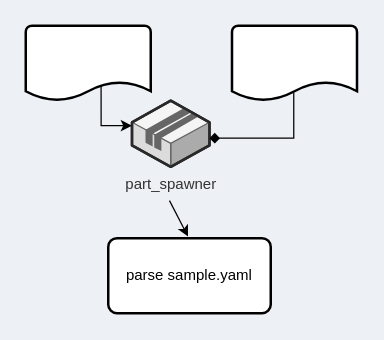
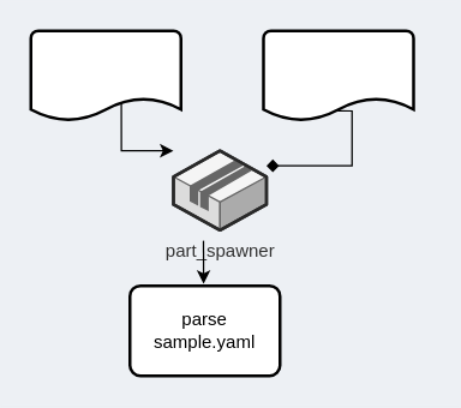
- <mxCell id="6" value="&lt;div style=&quot;font-size: 11px;&quot;&gt;global_config.yaml&lt;/div&gt;" style="strokeWidth=2;html=1;shape=mxgraph.flowchart.document2;whiteSpace=wrap;size=0.25;shadow=0;sketch=0;fontColor=#FFFFFF;fontSize=11;" vertex="1" parent="1"><mxGeometry x="185" y="20" width="100" height="60" as="geometry" /></mxCell>
+ <mxCell id="6" value="&lt;div style=&quot;font-size: 11px;&quot;&gt;global_config.yaml&lt;/div&gt;" style="strokeWidth=2;html=1;shape=mxgraph.flowchart.document2;whiteSpace=wrap;size=0.25;shadow=0;sketch=0;fontColor=#FFFFFF;fontSize=11;" vertex="1" parent="1"><mxGeometry x="175" y="20" width="100" height="60" as="geometry" /></mxCell>
- <mxCell id="2" value="part_spawner" style="verticalLabelPosition=bottom;html=1;verticalAlign=top;strokeWidth=1;align=center;outlineConnect=0;dashed=0;outlineConnect=0;shape=mxgraph.aws3d.application2;fillColor=#f5f5f5;strokeColor=#666666;aspect=fixed;shadow=0;sketch=0;fontColor=#333333;" vertex="1" parent="1"><mxGeometry x="105" y="80" width="62" height="53" as="geometry" /></mxCell>
+ <mxCell id="2" value="part_spawner" style="verticalLabelPosition=bottom;html=1;verticalAlign=top;strokeWidth=1;align=center;outlineConnect=0;dashed=0;outlineConnect=0;shape=mxgraph.aws3d.application2;fillColor=#f5f5f5;strokeColor=#666666;aspect=fixed;shadow=0;sketch=0;fontColor=#333333;" vertex="1" parent="1"><mxGeometry x="115" y="100" width="62" height="53" as="geometry" /></mxCell>
- <mxCell id="3" value="&lt;div&gt;parse sample.yaml&lt;/div&gt;" style="rounded=1;whiteSpace=wrap;html=1;absoluteArcSize=1;arcSize=14;strokeWidth=2;shadow=0;sketch=0;" vertex="1" parent="1"><mxGeometry x="86" y="190" width="130" height="60" as="geometry" /></mxCell>
+ <mxCell id="3" value="&lt;div&gt;parse sample.yaml&lt;/div&gt;" style="rounded=1;whiteSpace=wrap;html=1;absoluteArcSize=1;arcSize=14;strokeWidth=2;shadow=0;sketch=0;" vertex="1" parent="1"><mxGeometry x="86" y="190" width="100" height="60" as="geometry" /></mxCell>
